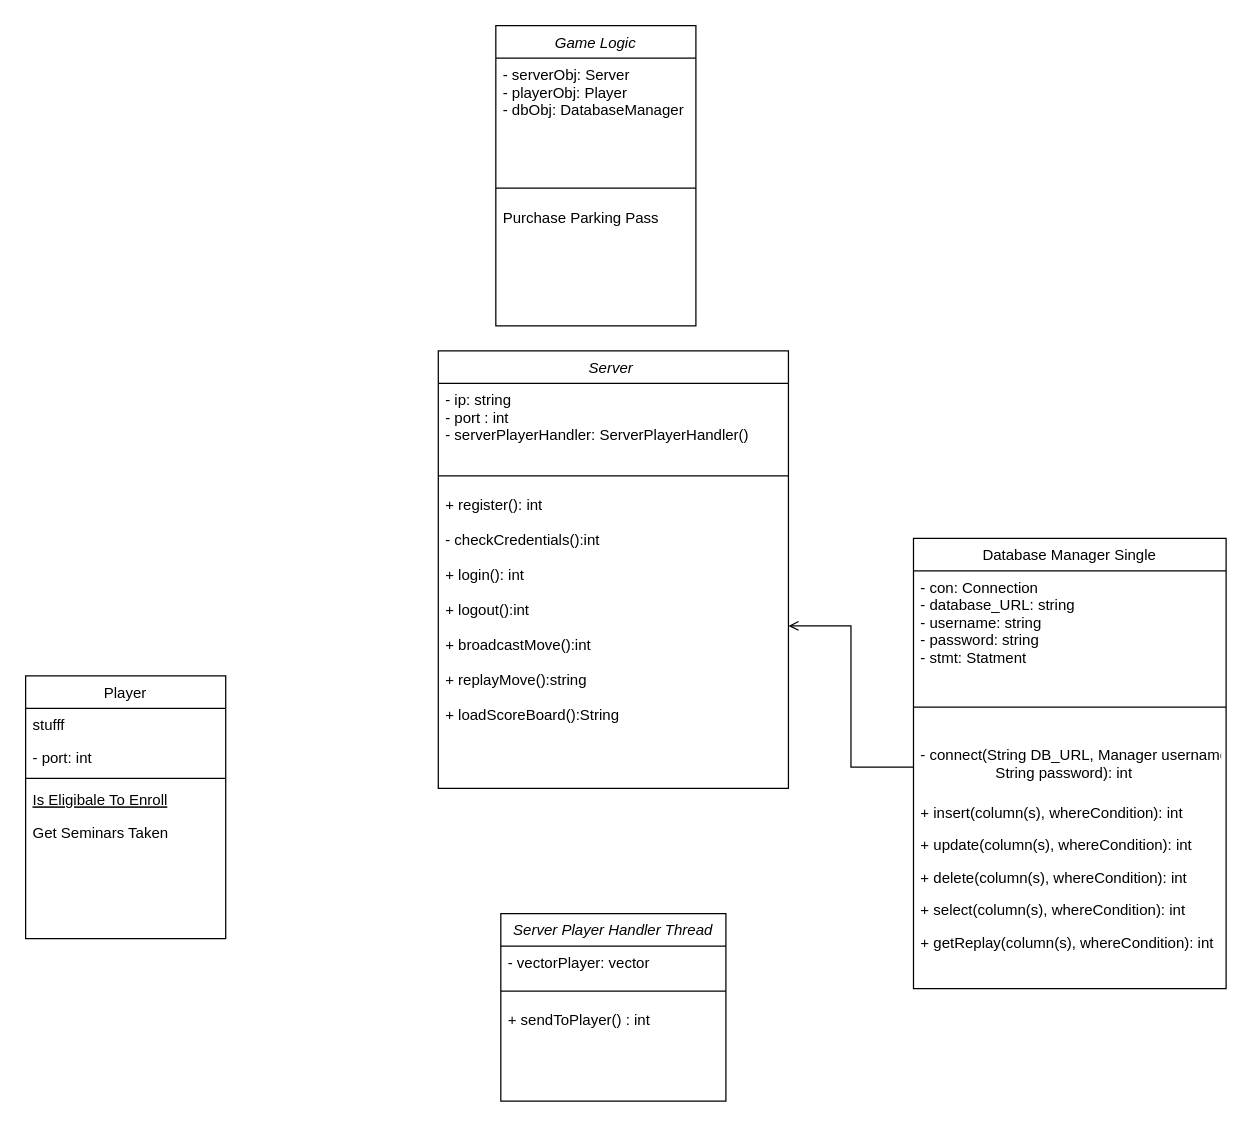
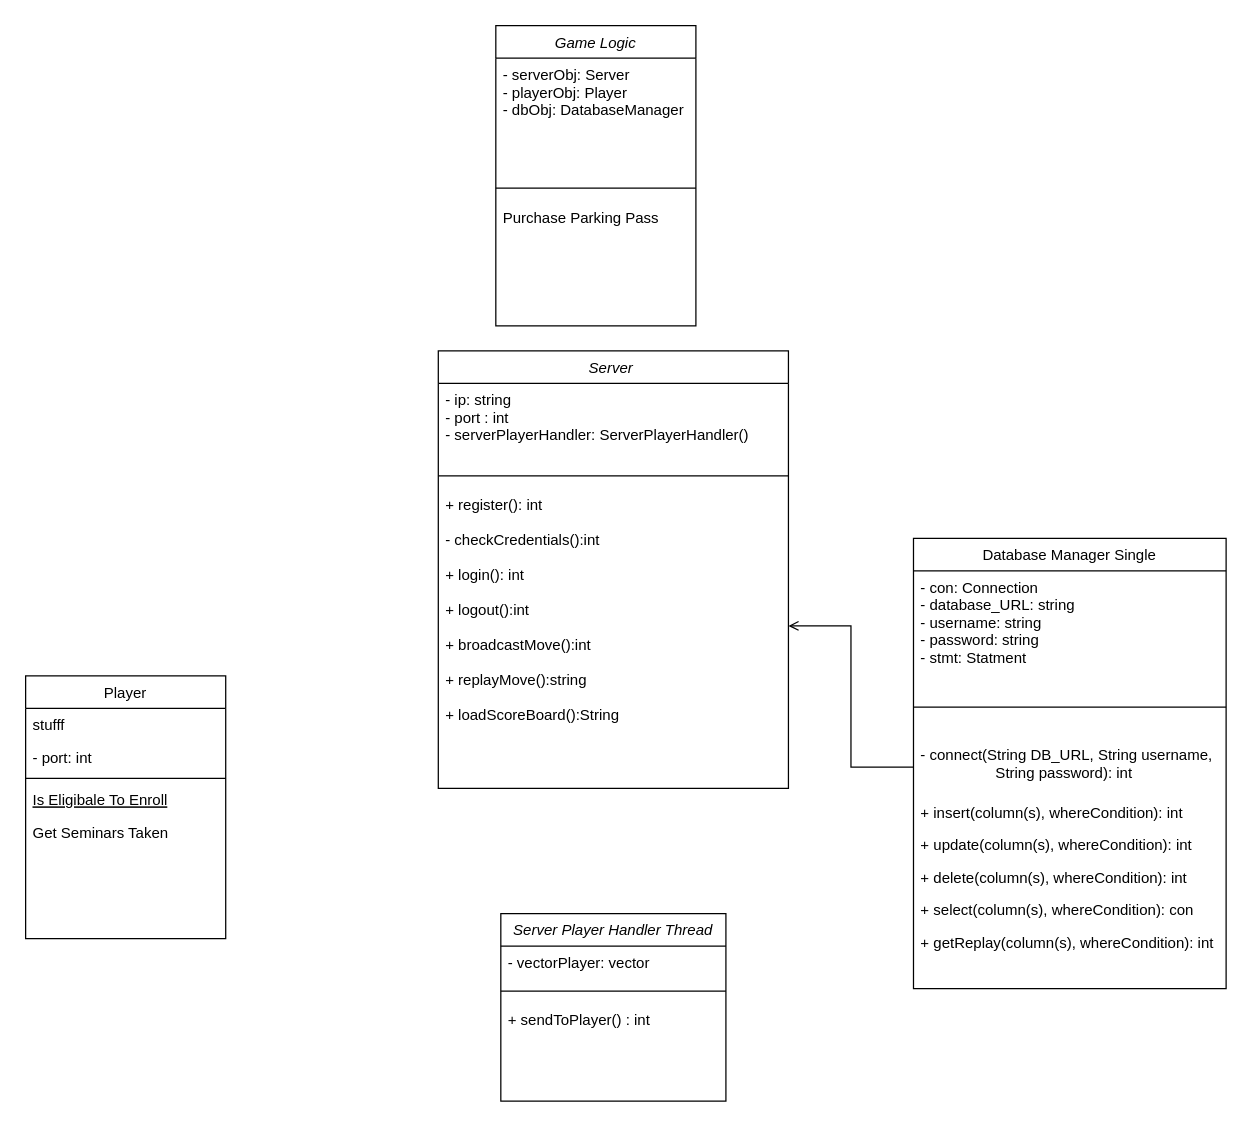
- <mxCell id="15" value="- connect(String DB_URL, Manager username, &#10;                  String password): int" style="text;align=left;verticalAlign=top;spacingLeft=4;spacingRight=4;overflow=hidden;rotatable=0;points=[[0,0.5],[1,0.5]];portConstraint=eastwest;" vertex="1" parent="12"><mxGeometry y="160" width="250" height="46" as="geometry" /></mxCell>
+ <mxCell id="15" value="- connect(String DB_URL, String username, &#10;                  String password): int" style="text;align=left;verticalAlign=top;spacingLeft=4;spacingRight=4;overflow=hidden;rotatable=0;points=[[0,0.5],[1,0.5]];portConstraint=eastwest;" vertex="1" parent="12"><mxGeometry y="160" width="250" height="46" as="geometry" /></mxCell>
- <mxCell id="19" value="+ select(column(s), whereCondition): int" style="text;align=left;verticalAlign=top;spacingLeft=4;spacingRight=4;overflow=hidden;rotatable=0;points=[[0,0.5],[1,0.5]];portConstraint=eastwest;" vertex="1" parent="12"><mxGeometry y="284" width="250" height="26" as="geometry" /></mxCell>
+ <mxCell id="19" value="+ select(column(s), whereCondition): con" style="text;align=left;verticalAlign=top;spacingLeft=4;spacingRight=4;overflow=hidden;rotatable=0;points=[[0,0.5],[1,0.5]];portConstraint=eastwest;" vertex="1" parent="12"><mxGeometry y="284" width="250" height="26" as="geometry" /></mxCell>
